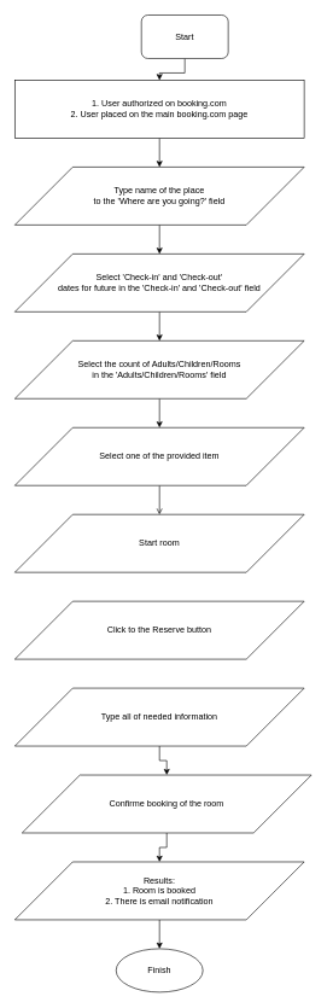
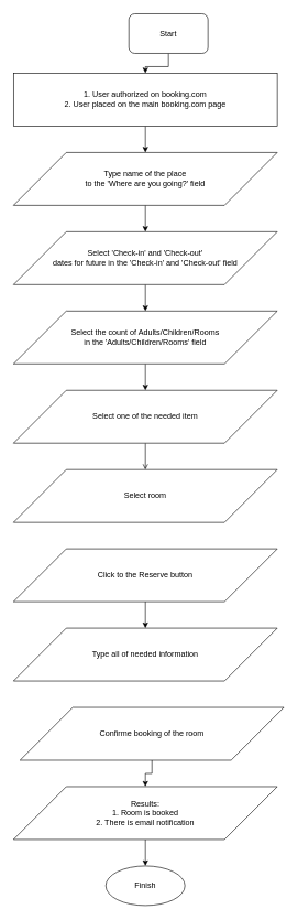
- <mxCell id="14" value="Select one of the provided item" style="shape=parallelogram;perimeter=parallelogramPerimeter;whiteSpace=wrap;html=1;" vertex="1" parent="1"><mxGeometry x="20" y="590" width="400" height="80" as="geometry" /></mxCell>
+ <mxCell id="14" value="Select one of the needed item" style="shape=parallelogram;perimeter=parallelogramPerimeter;whiteSpace=wrap;html=1;" vertex="1" parent="1"><mxGeometry x="20" y="590" width="400" height="80" as="geometry" /></mxCell>
- <mxCell id="15" value="Start room" style="shape=parallelogram;perimeter=parallelogramPerimeter;whiteSpace=wrap;html=1;" vertex="1" parent="1"><mxGeometry x="20" y="710" width="400" height="80" as="geometry" /></mxCell>
+ <mxCell id="15" value="Select room" style="shape=parallelogram;perimeter=parallelogramPerimeter;whiteSpace=wrap;html=1;" vertex="1" parent="1"><mxGeometry x="20" y="710" width="400" height="80" as="geometry" /></mxCell>
+ <mxCell id="16" style="edgeStyle=orthogonalEdgeStyle;rounded=0;orthogonalLoop=1;jettySize=auto;html=1;exitX=0.5;exitY=1;exitDx=0;exitDy=0;entryX=0.5;entryY=0;entryDx=0;entryDy=0;" edge="1" parent="1" source="17" target="19"><mxGeometry relative="1" as="geometry" /></mxCell>
- <mxCell id="18" style="edgeStyle=orthogonalEdgeStyle;rounded=0;orthogonalLoop=1;jettySize=auto;html=1;exitX=0.5;exitY=1;exitDx=0;exitDy=0;entryX=0.5;entryY=0;entryDx=0;entryDy=0;" edge="1" parent="1" source="19" target="21"><mxGeometry relative="1" as="geometry" /></mxCell>
